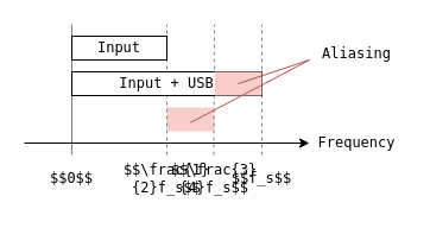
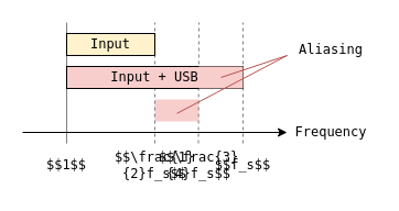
- <mxCell id="12" value="Input" style="rounded=0;whiteSpace=wrap;html=1;fontFamily=monospace;" vertex="1" parent="1"><mxGeometry x="60" y="30" width="80" height="20" as="geometry" /></mxCell>
+ <mxCell id="12" value="Input" style="rounded=0;whiteSpace=wrap;html=1;fontFamily=monospace;fillColor=#fff2cc;" vertex="1" parent="1"><mxGeometry x="60" y="30" width="80" height="20" as="geometry" /></mxCell>
- <mxCell id="13" value="Input + USB" style="rounded=0;whiteSpace=wrap;html=1;fontFamily=monospace;" vertex="1" parent="1"><mxGeometry x="60" y="60" width="160" height="20" as="geometry" /></mxCell>
+ <mxCell id="13" value="Input + USB" style="rounded=0;whiteSpace=wrap;html=1;fontFamily=monospace;fillColor=#f8cecc;" vertex="1" parent="1"><mxGeometry x="60" y="60" width="160" height="20" as="geometry" /></mxCell>
- <mxCell id="10" value="$$0$$" style="text;html=1;strokeColor=none;fillColor=none;align=center;verticalAlign=middle;whiteSpace=wrap;rounded=0;fontFamily=monospace;" vertex="1" parent="1"><mxGeometry x="40" y="130" width="40" height="40" as="geometry" /></mxCell>
+ <mxCell id="10" value="$$1$$" style="text;html=1;strokeColor=none;fillColor=none;align=center;verticalAlign=middle;whiteSpace=wrap;rounded=0;fontFamily=monospace;" vertex="1" parent="1"><mxGeometry x="40" y="130" width="40" height="40" as="geometry" /></mxCell>
